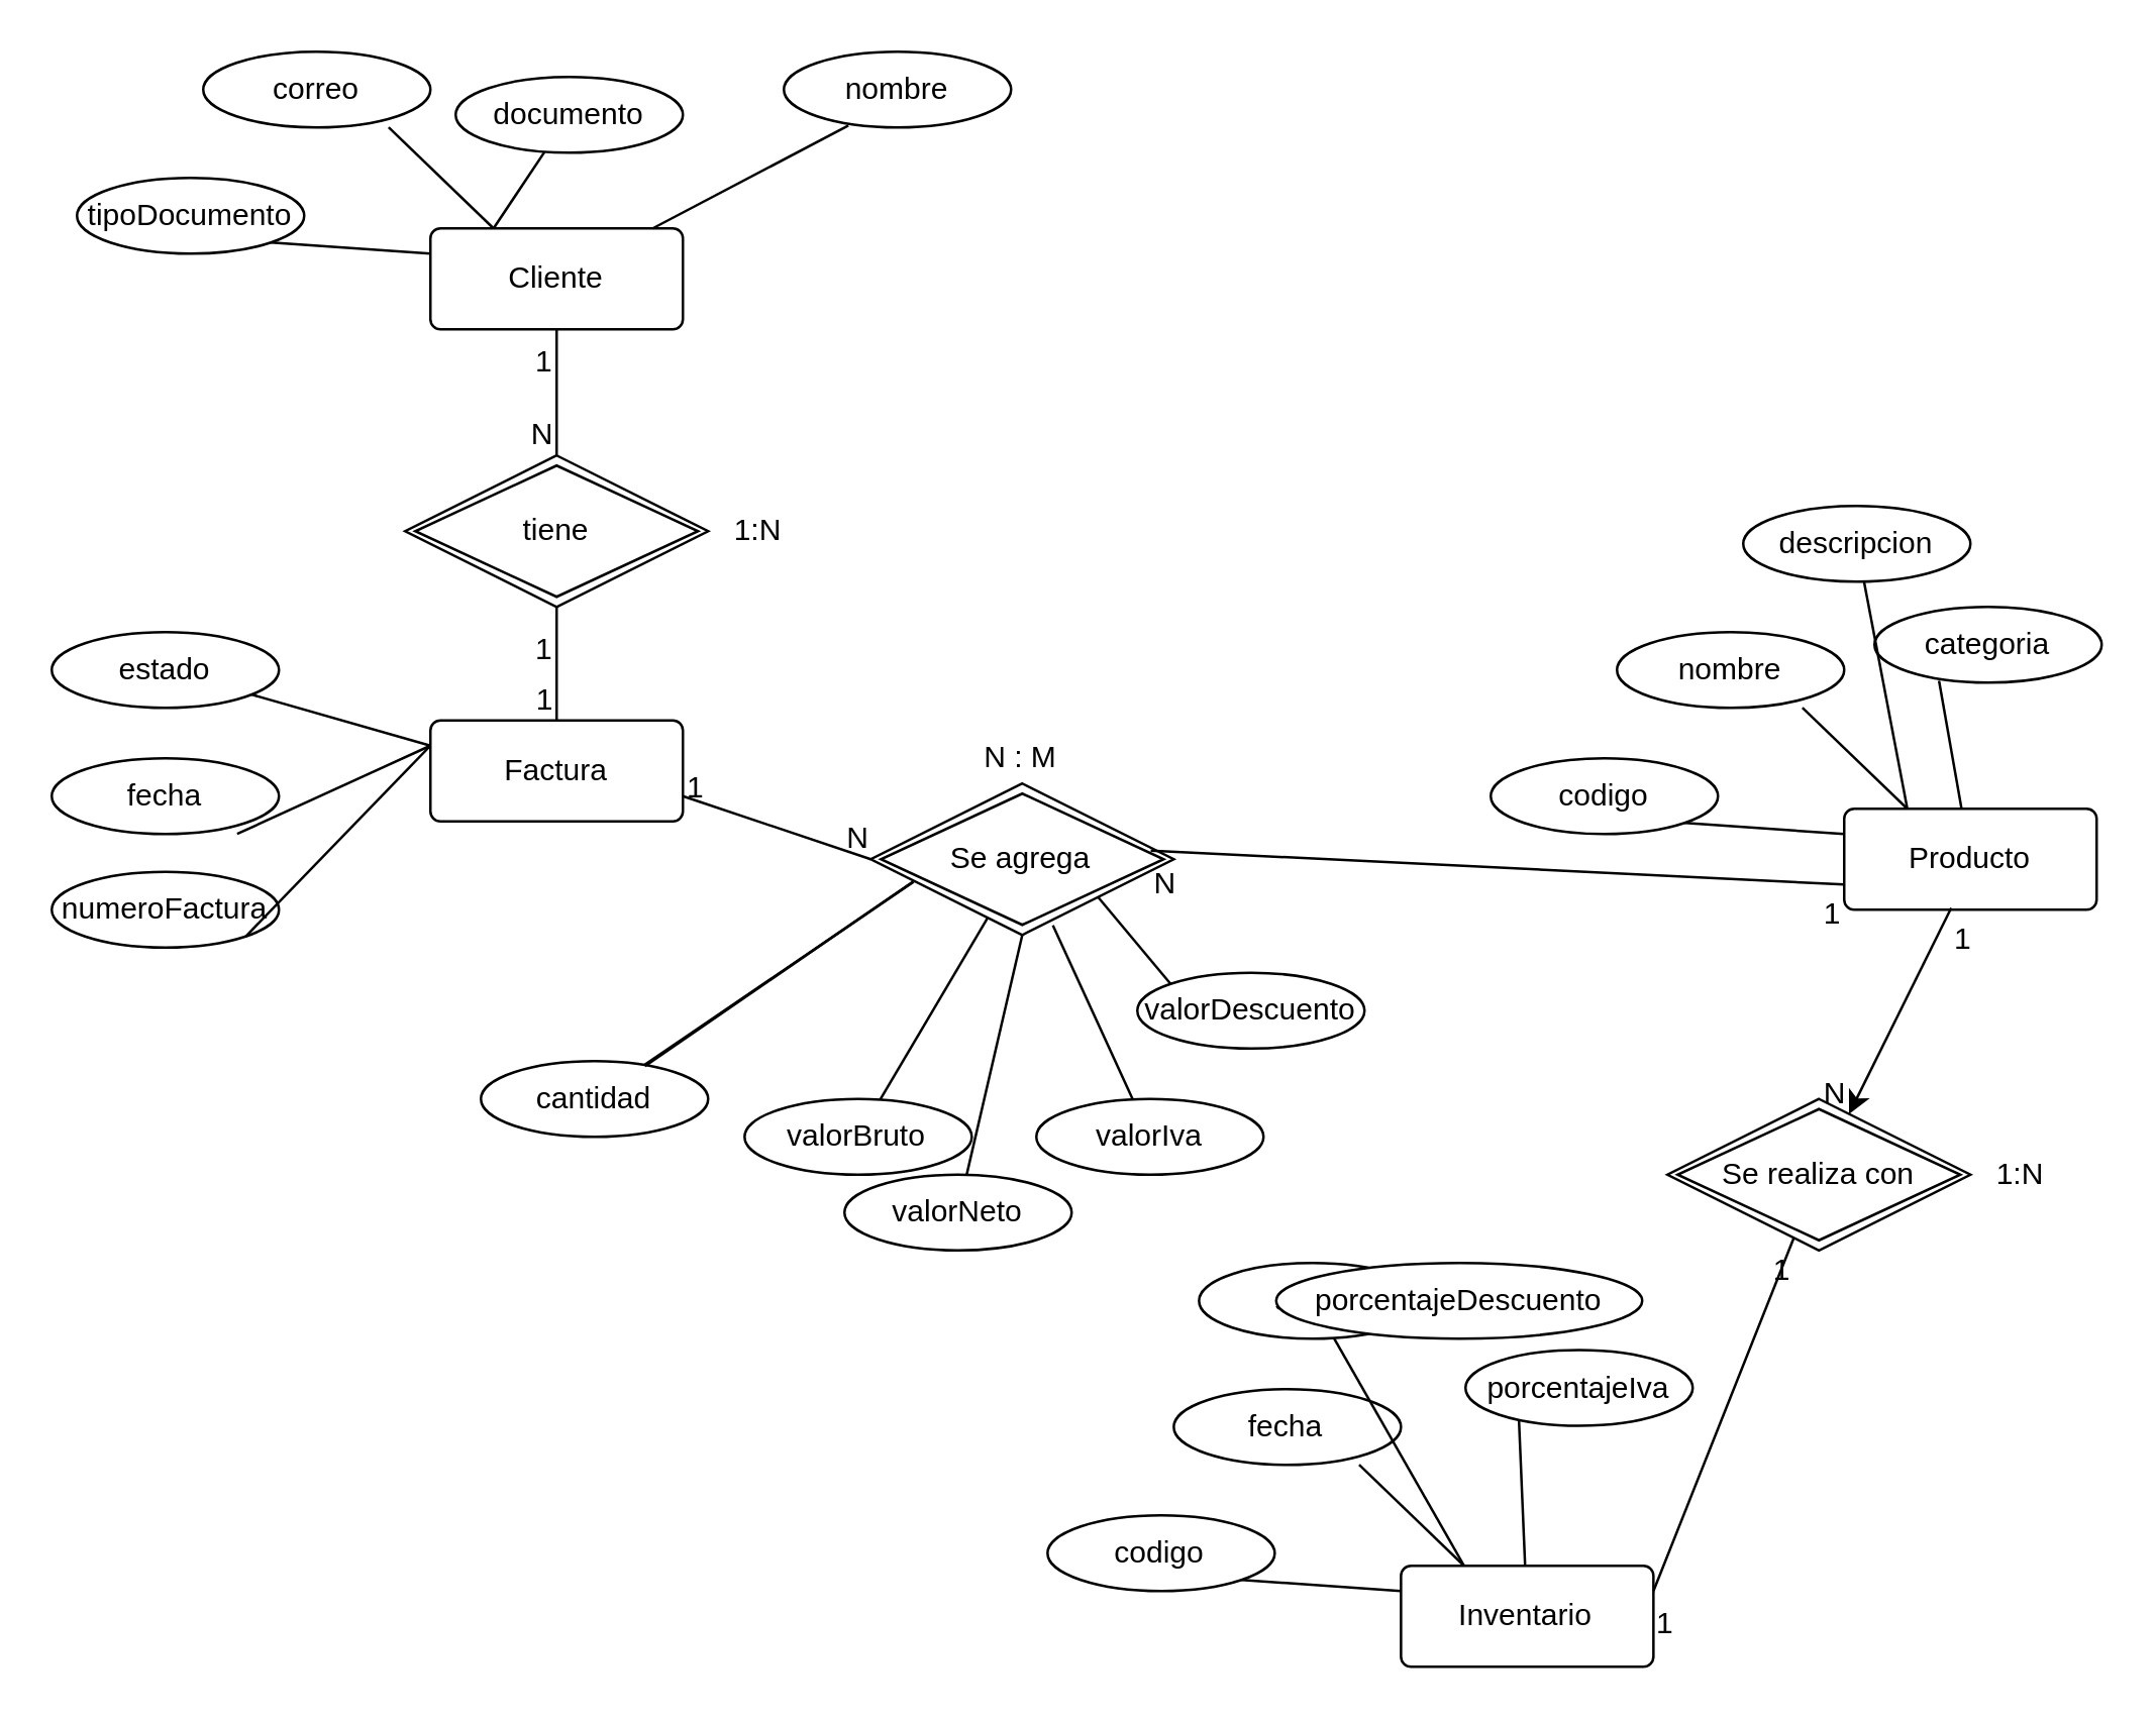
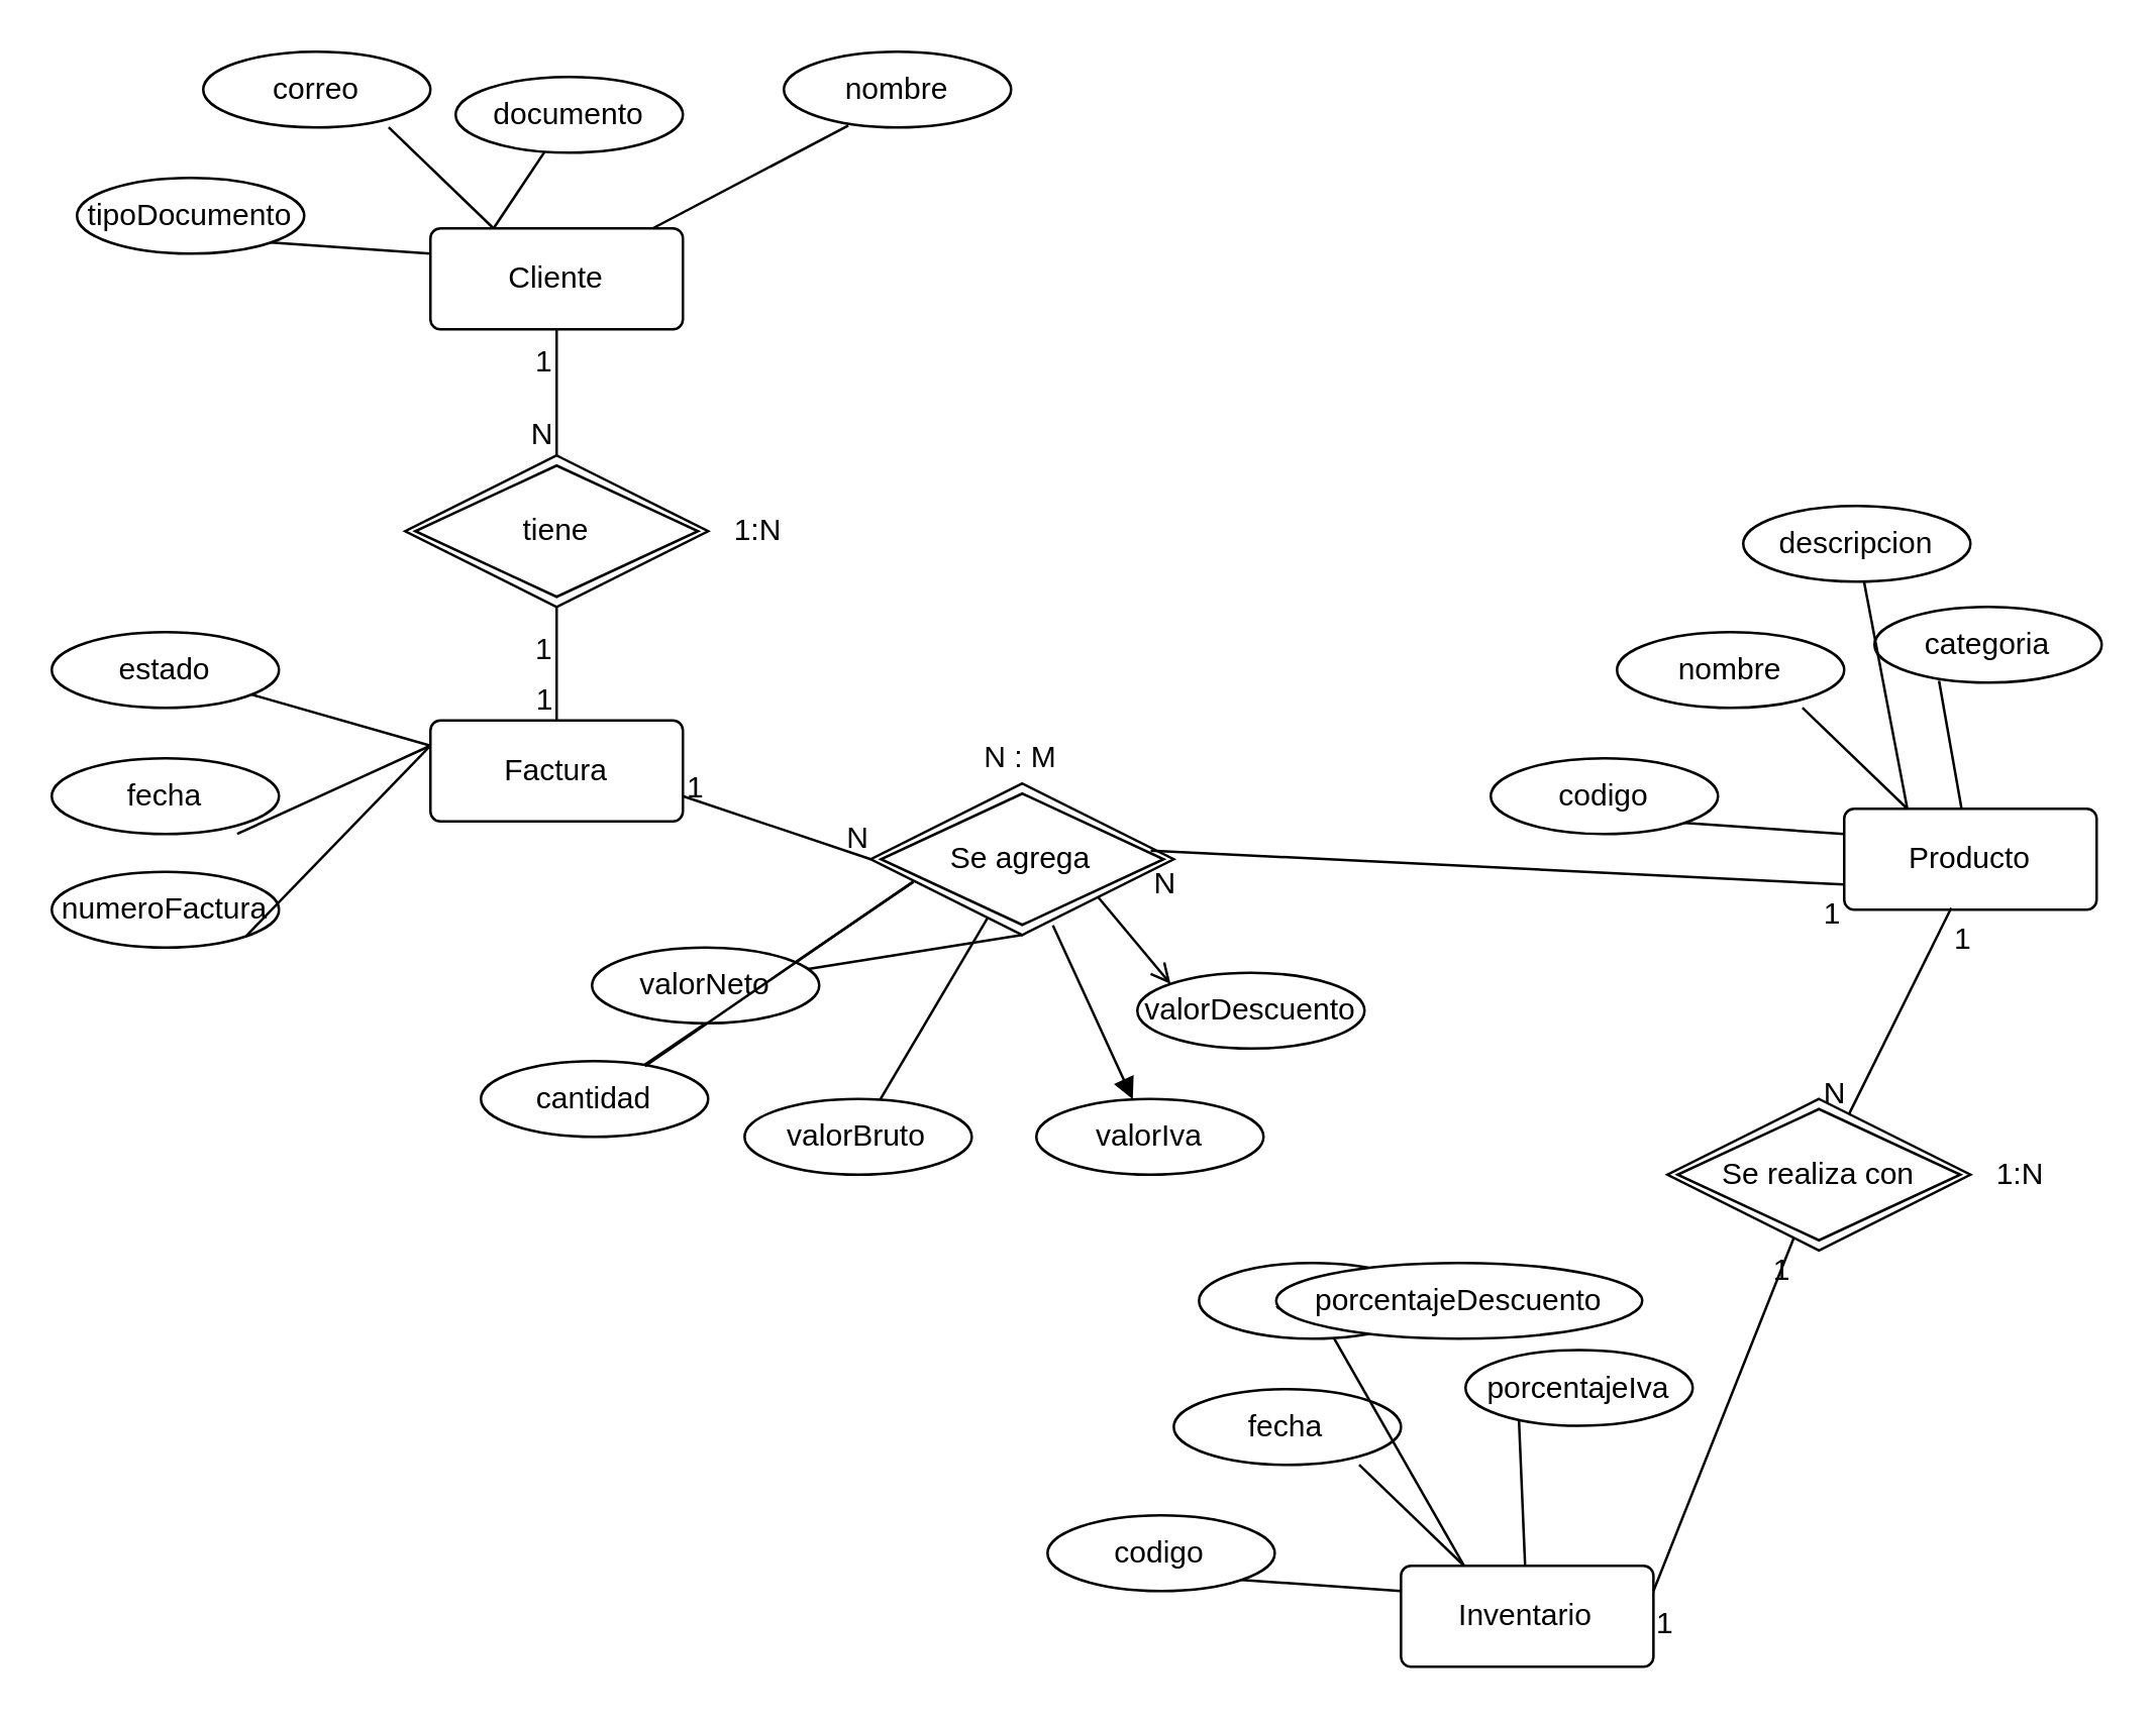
- <mxCell id="93" value="" style="endArrow=none;html=1;rounded=0;exitX=1;exitY=1;exitDx=0;exitDy=0;entryX=0;entryY=0;entryDx=0;entryDy=0;" edge="1" parent="1" source="69" target="83"><mxGeometry relative="1" as="geometry"><mxPoint x="401" y="389" as="sourcePoint" /><mxPoint x="295" y="462" as="targetPoint" /></mxGeometry></mxCell>
+ <mxCell id="93" value="" style="endArrow=open;html=1;rounded=0;exitX=1;exitY=1;exitDx=0;exitDy=0;entryX=0;entryY=0;entryDx=0;entryDy=0;" edge="1" parent="1" source="69" target="83"><mxGeometry relative="1" as="geometry"><mxPoint x="401" y="389" as="sourcePoint" /><mxPoint x="295" y="462" as="targetPoint" /></mxGeometry></mxCell>
- <mxCell id="91" value="" style="endArrow=none;html=1;rounded=0;exitX=0.601;exitY=0.936;exitDx=0;exitDy=0;exitPerimeter=0;" edge="1" parent="1" source="69" target="84"><mxGeometry relative="1" as="geometry"><mxPoint x="391" y="379" as="sourcePoint" /><mxPoint x="285" y="452" as="targetPoint" /></mxGeometry></mxCell>
+ <mxCell id="91" value="" style="endArrow=block;html=1;rounded=0;exitX=0.601;exitY=0.936;exitDx=0;exitDy=0;exitPerimeter=0;" edge="1" parent="1" source="69" target="84"><mxGeometry relative="1" as="geometry"><mxPoint x="391" y="379" as="sourcePoint" /><mxPoint x="285" y="452" as="targetPoint" /></mxGeometry></mxCell>
- <mxCell id="44" value="" style="endArrow=classic;html=1;rounded=0;exitX=0.424;exitY=0.982;exitDx=0;exitDy=0;exitPerimeter=0;" edge="1" parent="1" source="15" target="43"><mxGeometry relative="1" as="geometry"><mxPoint x="580" y="430" as="sourcePoint" /><mxPoint x="740" y="430" as="targetPoint" /></mxGeometry></mxCell>
+ <mxCell id="44" value="" style="endArrow=none;html=1;rounded=0;exitX=0.424;exitY=0.982;exitDx=0;exitDy=0;exitPerimeter=0;" edge="1" parent="1" source="15" target="43"><mxGeometry relative="1" as="geometry"><mxPoint x="580" y="430" as="sourcePoint" /><mxPoint x="740" y="430" as="targetPoint" /></mxGeometry></mxCell>
- <mxCell id="82" value="valorNeto" style="ellipse;whiteSpace=wrap;html=1;" vertex="1" parent="1"><mxGeometry x="334" y="465" width="90" height="30" as="geometry" /></mxCell>
+ <mxCell id="82" value="valorNeto" style="ellipse;whiteSpace=wrap;html=1;" vertex="1" parent="1"><mxGeometry x="234" y="375" width="90" height="30" as="geometry" /></mxCell>
